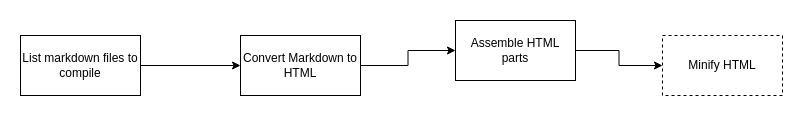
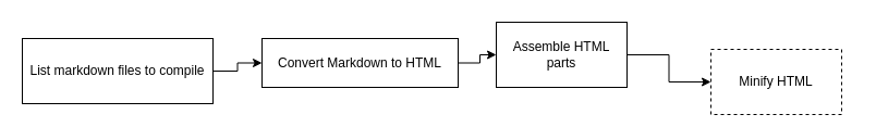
- <mxCell id="5" value="List markdown files to compile" style="rounded=0;whiteSpace=wrap;html=1;" parent="1" vertex="1"><mxGeometry x="20" y="35" width="120" height="60" as="geometry" /></mxCell>
+ <mxCell id="5" value="List markdown files to compile" style="rounded=0;whiteSpace=wrap;html=1;" parent="1" vertex="1"><mxGeometry x="20" y="35" width="175" height="60" as="geometry" /></mxCell>
- <mxCell id="3" value="Convert Markdown to HTML" style="rounded=0;whiteSpace=wrap;html=1;" parent="1" vertex="1"><mxGeometry x="240" y="35" width="120" height="60" as="geometry" /></mxCell>
+ <mxCell id="3" value="Convert Markdown to HTML" style="rounded=0;whiteSpace=wrap;html=1;" parent="1" vertex="1"><mxGeometry x="240" y="35" width="180" height="45" as="geometry" /></mxCell>
- <mxCell id="8" value="Minify HTML" style="rounded=0;whiteSpace=wrap;html=1;dashed=1;" parent="1" vertex="1"><mxGeometry x="662" y="35" width="120" height="60" as="geometry" /></mxCell>
+ <mxCell id="8" value="Minify HTML" style="rounded=0;whiteSpace=wrap;html=1;dashed=1;" parent="1" vertex="1"><mxGeometry x="652" y="45" width="120" height="60" as="geometry" /></mxCell>
